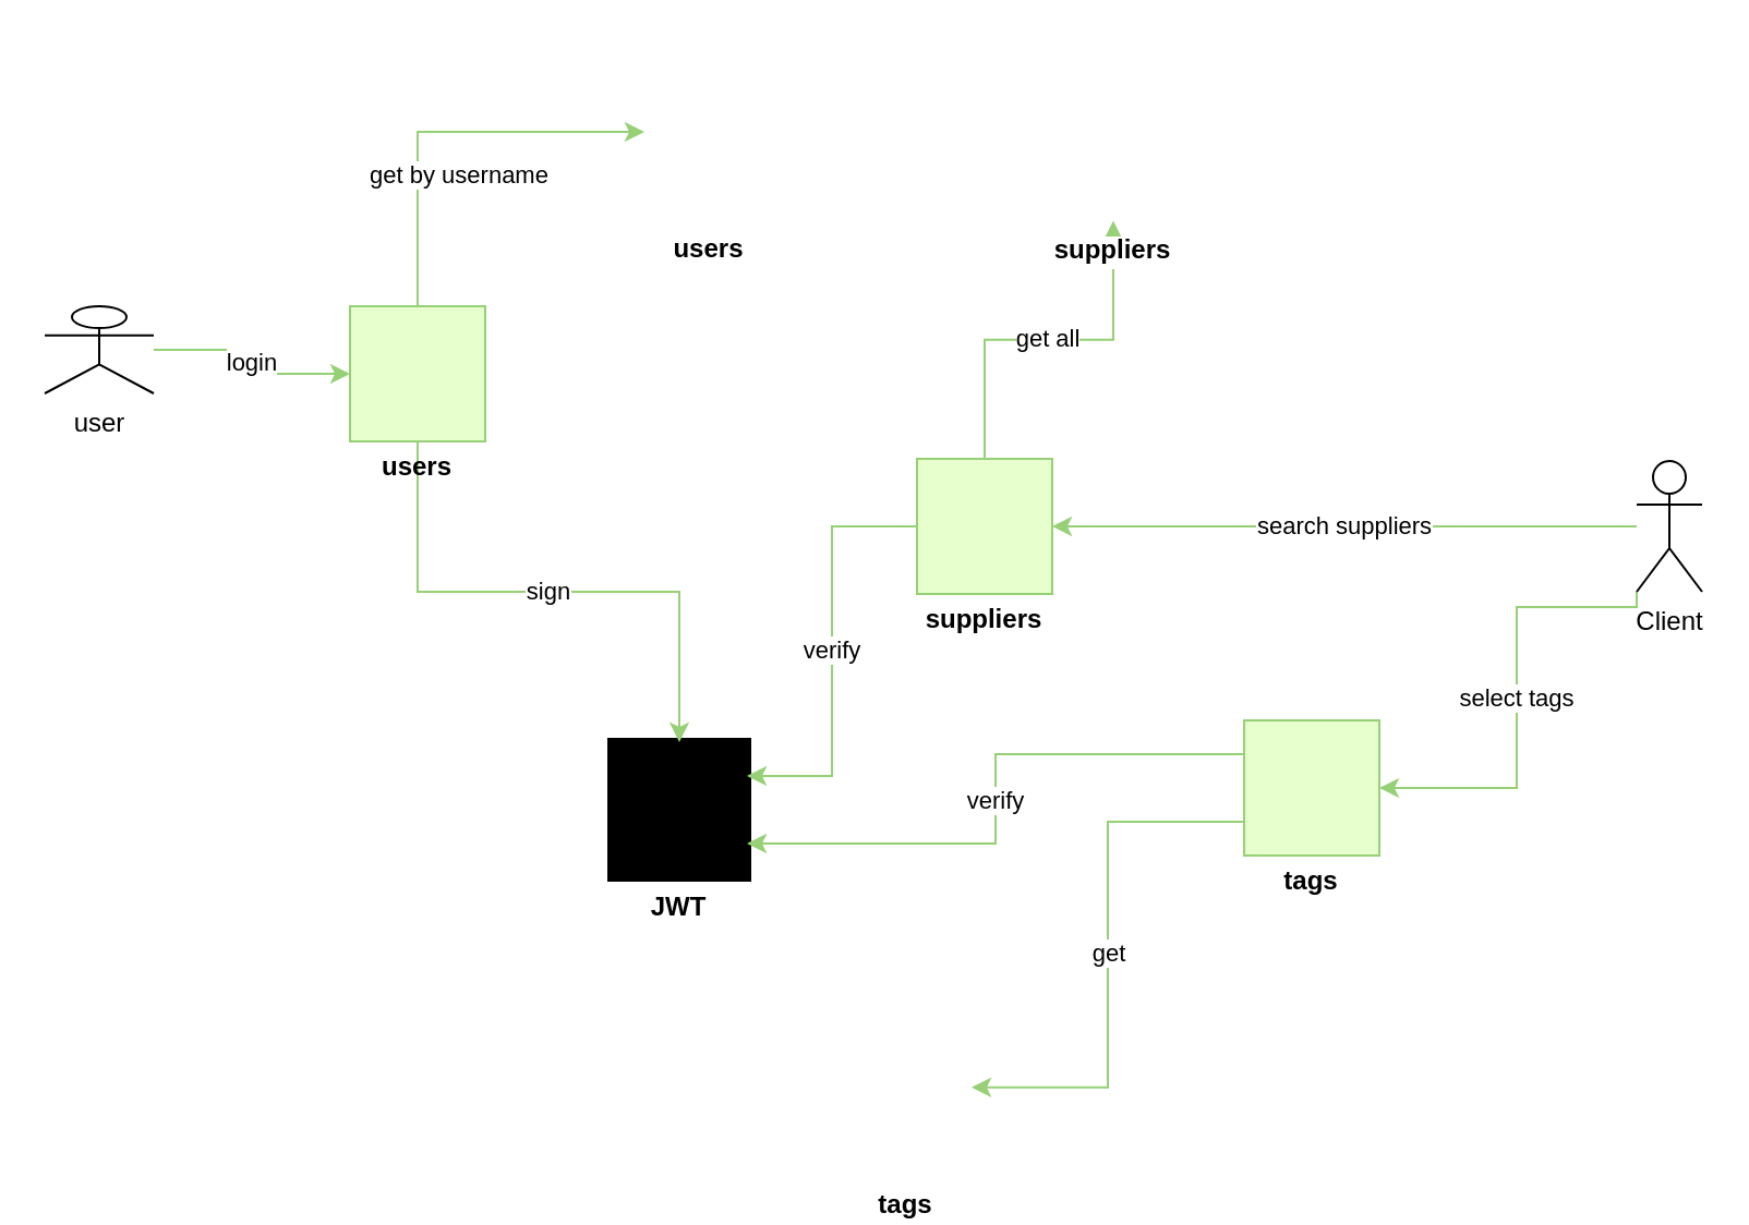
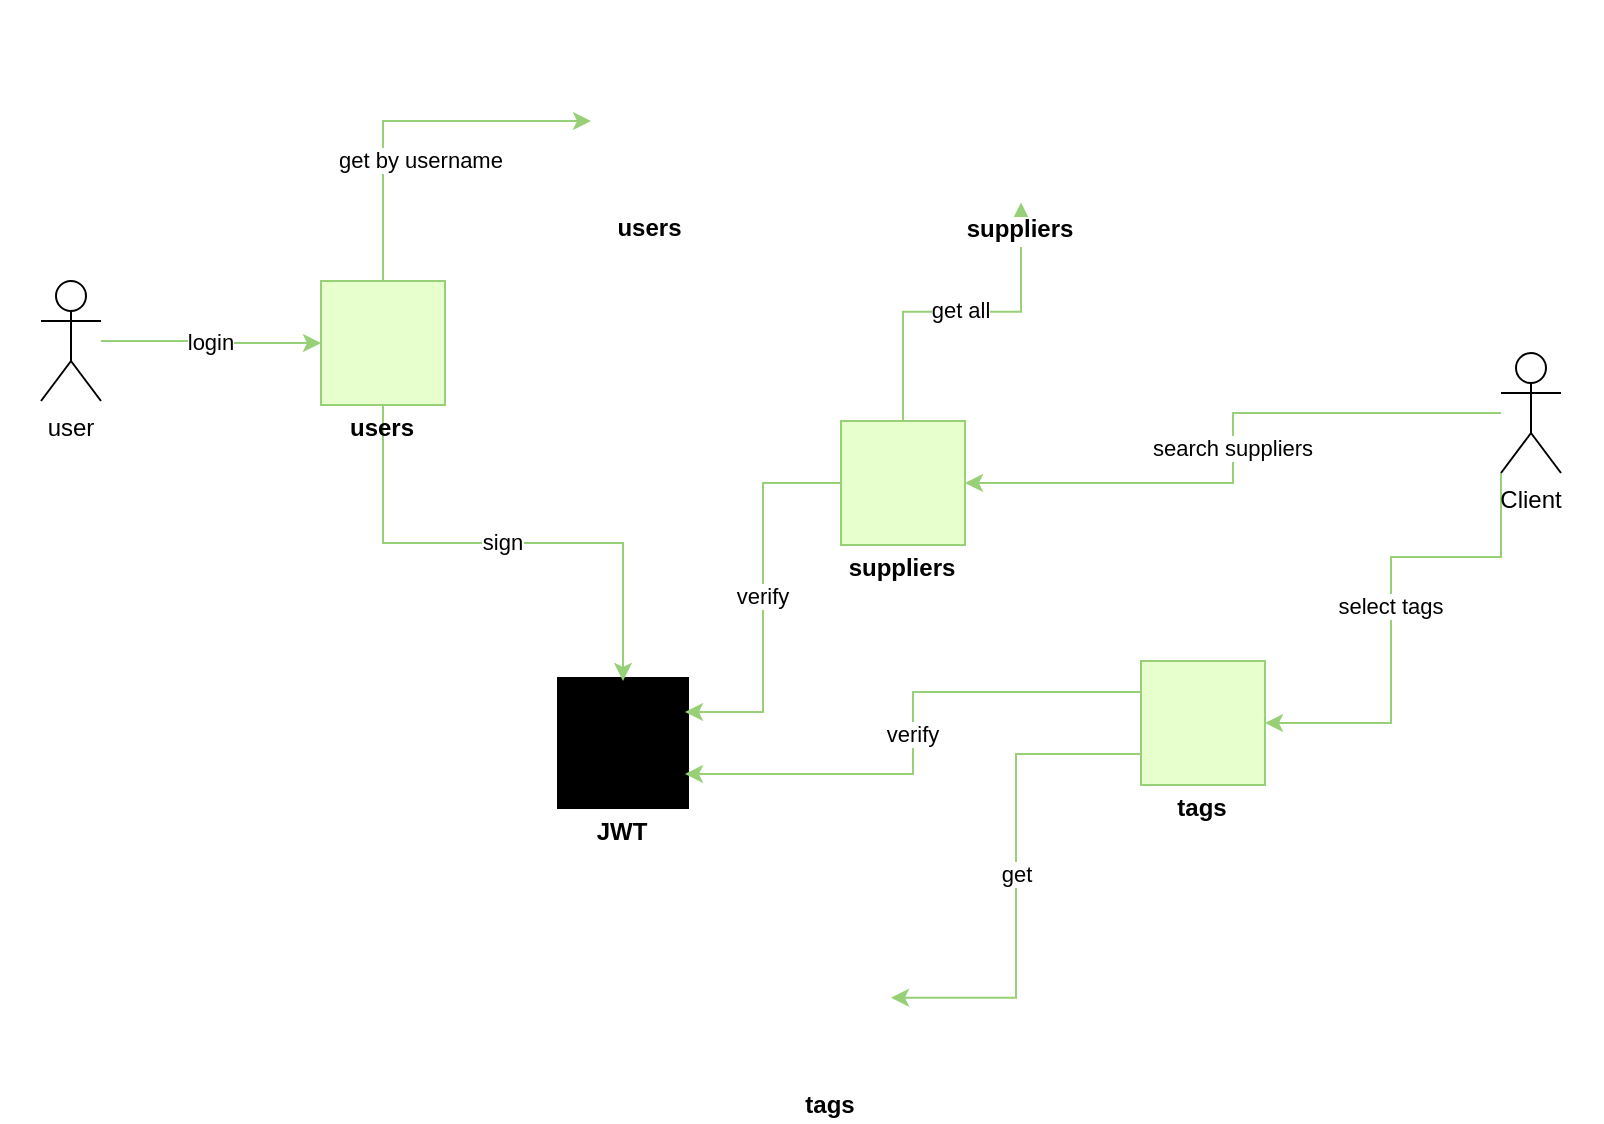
- <mxCell id="3" value="user" style="shape=umlActor;verticalLabelPosition=bottom;verticalAlign=top;html=1;" vertex="1" parent="1"><mxGeometry x="20" y="140" width="50" height="40" as="geometry" /></mxCell>
+ <mxCell id="3" value="user" style="shape=umlActor;verticalLabelPosition=bottom;verticalAlign=top;html=1;" vertex="1" parent="1"><mxGeometry x="20" y="140" width="30" height="60" as="geometry" /></mxCell>
- <mxCell id="11" value="Client" style="shape=umlActor;verticalLabelPosition=bottom;verticalAlign=top;html=1;" vertex="1" parent="1"><mxGeometry x="750" y="211" width="30" height="60" as="geometry" /></mxCell>
+ <mxCell id="11" value="Client" style="shape=umlActor;verticalLabelPosition=bottom;verticalAlign=top;html=1;" vertex="1" parent="1"><mxGeometry x="750" y="176" width="30" height="60" as="geometry" /></mxCell>
